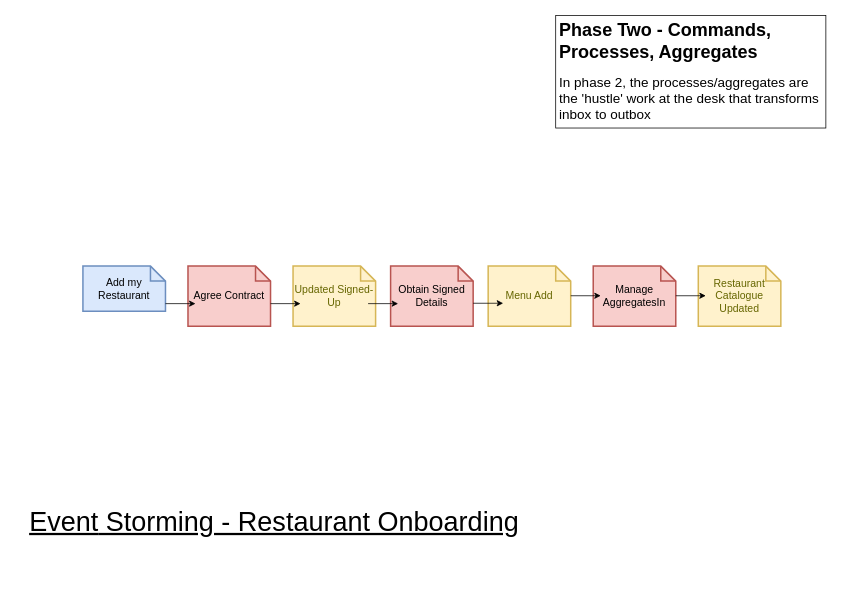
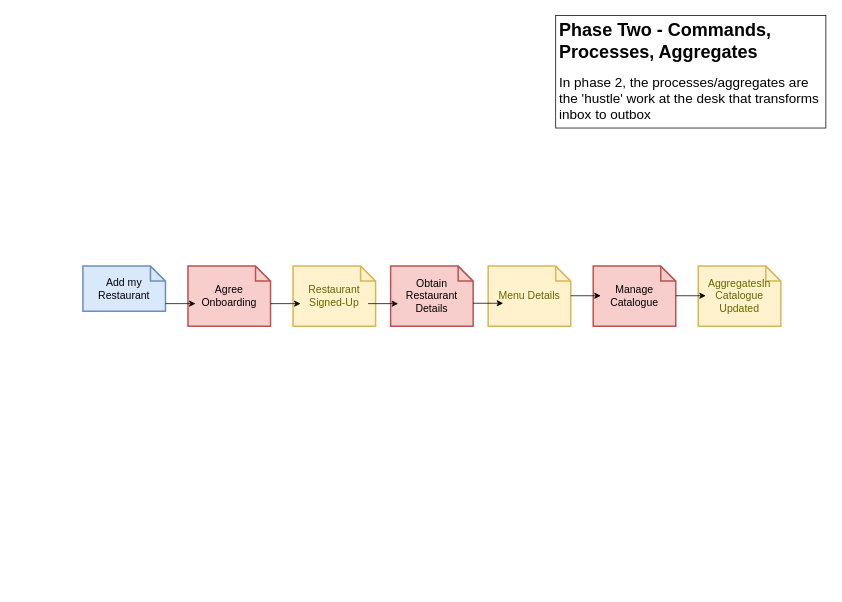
- <mxCell id="7" value="Agree Contract" style="shape=note;strokeWidth=2;fontSize=14;size=20;whiteSpace=wrap;html=1;fillColor=#f8cecc;strokeColor=#b85450;" parent="1" vertex="1"><mxGeometry x="250" y="354" width="110.0" height="80" as="geometry" /></mxCell>
+ <mxCell id="7" value="Agree Onboarding" style="shape=note;strokeWidth=2;fontSize=14;size=20;whiteSpace=wrap;html=1;fillColor=#f8cecc;strokeColor=#b85450;" parent="1" vertex="1"><mxGeometry x="250" y="354" width="110.0" height="80" as="geometry" /></mxCell>
- <mxCell id="2" value="Updated Signed-Up" style="shape=note;strokeWidth=2;fontSize=14;size=20;whiteSpace=wrap;html=1;fillColor=#fff2cc;strokeColor=#d6b656;fontColor=#666600;" parent="1" vertex="1"><mxGeometry x="390" y="354" width="110.0" height="80" as="geometry" /></mxCell>
+ <mxCell id="2" value="Restaurant Signed-Up" style="shape=note;strokeWidth=2;fontSize=14;size=20;whiteSpace=wrap;html=1;fillColor=#fff2cc;strokeColor=#d6b656;fontColor=#666600;" parent="1" vertex="1"><mxGeometry x="390" y="354" width="110.0" height="80" as="geometry" /></mxCell>
- <mxCell id="11" value="Obtain Signed Details" style="shape=note;strokeWidth=2;fontSize=14;size=20;whiteSpace=wrap;html=1;fillColor=#f8cecc;strokeColor=#b85450;" parent="1" vertex="1"><mxGeometry x="520" y="354" width="110.0" height="80" as="geometry" /></mxCell>
+ <mxCell id="11" value="Obtain Restaurant Details" style="shape=note;strokeWidth=2;fontSize=14;size=20;whiteSpace=wrap;html=1;fillColor=#f8cecc;strokeColor=#b85450;" parent="1" vertex="1"><mxGeometry x="520" y="354" width="110.0" height="80" as="geometry" /></mxCell>
- <mxCell id="5" value="Menu Add" style="shape=note;strokeWidth=2;fontSize=14;size=20;whiteSpace=wrap;html=1;fillColor=#fff2cc;strokeColor=#d6b656;fontColor=#666600;" parent="1" vertex="1"><mxGeometry x="650" y="354" width="110.0" height="80" as="geometry" /></mxCell>
+ <mxCell id="5" value="Menu Details" style="shape=note;strokeWidth=2;fontSize=14;size=20;whiteSpace=wrap;html=1;fillColor=#fff2cc;strokeColor=#d6b656;fontColor=#666600;" parent="1" vertex="1"><mxGeometry x="650" y="354" width="110.0" height="80" as="geometry" /></mxCell>
- <mxCell id="14" value="Manage AggregatesIn" style="shape=note;strokeWidth=2;fontSize=14;size=20;whiteSpace=wrap;html=1;fillColor=#f8cecc;strokeColor=#b85450;" parent="1" vertex="1"><mxGeometry x="790" y="354" width="110.0" height="80" as="geometry" /></mxCell>
+ <mxCell id="14" value="Manage Catalogue" style="shape=note;strokeWidth=2;fontSize=14;size=20;whiteSpace=wrap;html=1;fillColor=#f8cecc;strokeColor=#b85450;" parent="1" vertex="1"><mxGeometry x="790" y="354" width="110.0" height="80" as="geometry" /></mxCell>
- <mxCell id="6" value="Restaurant Catalogue&lt;br&gt;Updated" style="shape=note;strokeWidth=2;fontSize=14;size=20;whiteSpace=wrap;html=1;fillColor=#fff2cc;strokeColor=#d6b656;fontColor=#666600;" parent="1" vertex="1"><mxGeometry x="930" y="354" width="110.0" height="80" as="geometry" /></mxCell>
+ <mxCell id="6" value="AggregatesIn Catalogue&lt;br&gt;Updated" style="shape=note;strokeWidth=2;fontSize=14;size=20;whiteSpace=wrap;html=1;fillColor=#fff2cc;strokeColor=#d6b656;fontColor=#666600;" parent="1" vertex="1"><mxGeometry x="930" y="354" width="110.0" height="80" as="geometry" /></mxCell>
- <mxCell id="3" value="&lt;font style=&quot;font-size: 36px&quot;&gt;&lt;u&gt;&lt;font style=&quot;font-size: 36px&quot;&gt;Event&lt;/font&gt; Storming - Restaurant Onboarding&lt;/u&gt;&lt;/font&gt;" style="text;html=1;strokeColor=none;fillColor=none;align=center;verticalAlign=middle;whiteSpace=wrap;rounded=0;" parent="1" vertex="1"><mxGeometry x="20" y="610" width="690" height="170" as="geometry" /></mxCell>
